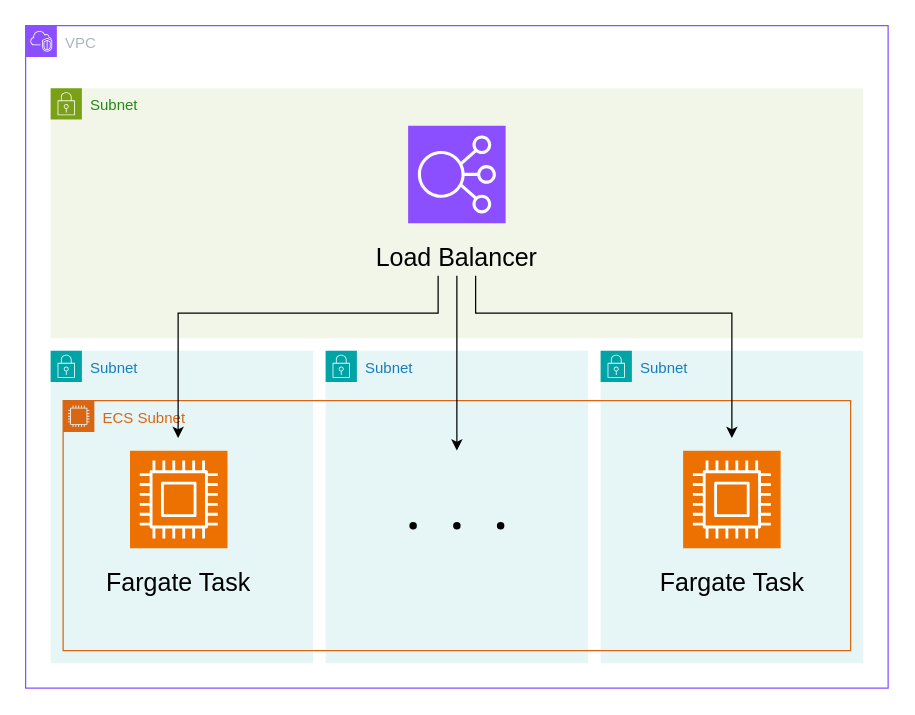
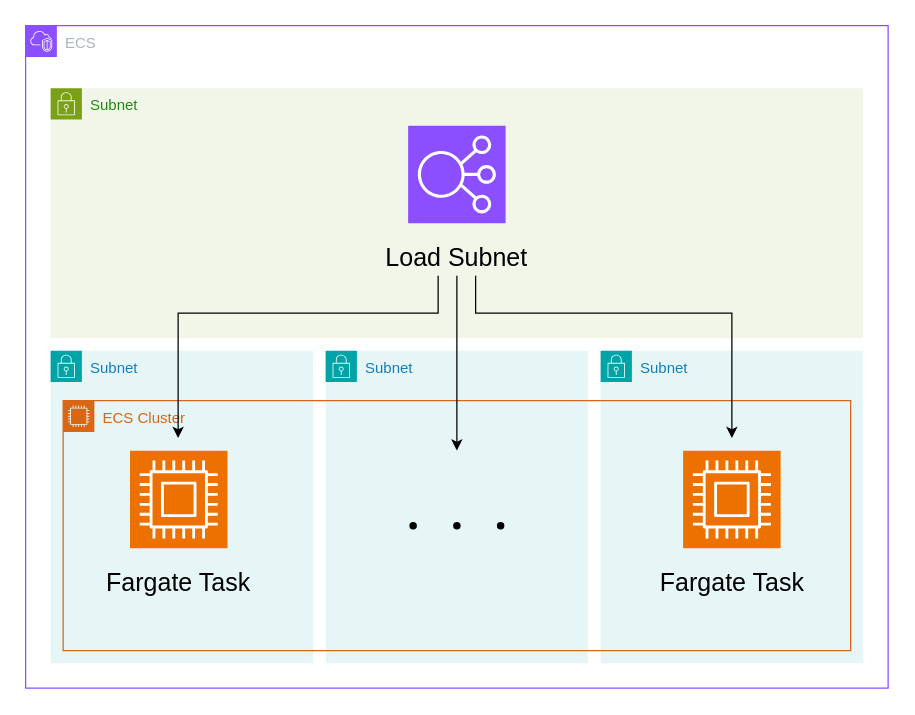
- <mxCell id="2" value="VPC" style="points=[[0,0],[0.25,0],[0.5,0],[0.75,0],[1,0],[1,0.25],[1,0.5],[1,0.75],[1,1],[0.75,1],[0.5,1],[0.25,1],[0,1],[0,0.75],[0,0.5],[0,0.25]];outlineConnect=0;gradientColor=none;html=1;whiteSpace=wrap;fontSize=12;fontStyle=0;container=0;pointerEvents=0;collapsible=0;recursiveResize=0;shape=mxgraph.aws4.group;grIcon=mxgraph.aws4.group_vpc2;strokeColor=#8C4FFF;fillColor=none;verticalAlign=top;align=left;spacingLeft=30;fontColor=#AAB7B8;dashed=0;" parent="1" vertex="1"><mxGeometry x="20" y="20" width="690" height="530" as="geometry" /></mxCell>
+ <mxCell id="2" value="ECS" style="points=[[0,0],[0.25,0],[0.5,0],[0.75,0],[1,0],[1,0.25],[1,0.5],[1,0.75],[1,1],[0.75,1],[0.5,1],[0.25,1],[0,1],[0,0.75],[0,0.5],[0,0.25]];outlineConnect=0;gradientColor=none;html=1;whiteSpace=wrap;fontSize=12;fontStyle=0;container=0;pointerEvents=0;collapsible=0;recursiveResize=0;shape=mxgraph.aws4.group;grIcon=mxgraph.aws4.group_vpc2;strokeColor=#8C4FFF;fillColor=none;verticalAlign=top;align=left;spacingLeft=30;fontColor=#AAB7B8;dashed=0;" parent="1" vertex="1"><mxGeometry x="20" y="20" width="690" height="530" as="geometry" /></mxCell>
- <mxCell id="20" value="Load Balancer" style="text;html=1;align=center;verticalAlign=middle;whiteSpace=wrap;rounded=0;fontSize=20;" vertex="1" parent="18"><mxGeometry y="90" width="150" height="30" as="geometry" /></mxCell>
+ <mxCell id="20" value="Load Subnet" style="text;html=1;align=center;verticalAlign=middle;whiteSpace=wrap;rounded=0;fontSize=20;" vertex="1" parent="18"><mxGeometry y="90" width="150" height="30" as="geometry" /></mxCell>
- <mxCell id="7" value="ECS Subnet" style="points=[[0,0],[0.25,0],[0.5,0],[0.75,0],[1,0],[1,0.25],[1,0.5],[1,0.75],[1,1],[0.75,1],[0.5,1],[0.25,1],[0,1],[0,0.75],[0,0.5],[0,0.25]];outlineConnect=0;gradientColor=none;html=1;whiteSpace=wrap;fontSize=12;fontStyle=0;container=1;pointerEvents=0;collapsible=0;recursiveResize=0;shape=mxgraph.aws4.group;grIcon=mxgraph.aws4.group_ec2_instance_contents;strokeColor=#D86613;fillColor=none;verticalAlign=top;align=left;spacingLeft=30;fontColor=#D86613;dashed=0;" vertex="1" parent="1"><mxGeometry x="50" y="320" width="630" height="200" as="geometry" /></mxCell>
+ <mxCell id="7" value="ECS Cluster" style="points=[[0,0],[0.25,0],[0.5,0],[0.75,0],[1,0],[1,0.25],[1,0.5],[1,0.75],[1,1],[0.75,1],[0.5,1],[0.25,1],[0,1],[0,0.75],[0,0.5],[0,0.25]];outlineConnect=0;gradientColor=none;html=1;whiteSpace=wrap;fontSize=12;fontStyle=0;container=1;pointerEvents=0;collapsible=0;recursiveResize=0;shape=mxgraph.aws4.group;grIcon=mxgraph.aws4.group_ec2_instance_contents;strokeColor=#D86613;fillColor=none;verticalAlign=top;align=left;spacingLeft=30;fontColor=#D86613;dashed=0;" vertex="1" parent="1"><mxGeometry x="50" y="320" width="630" height="200" as="geometry" /></mxCell>
